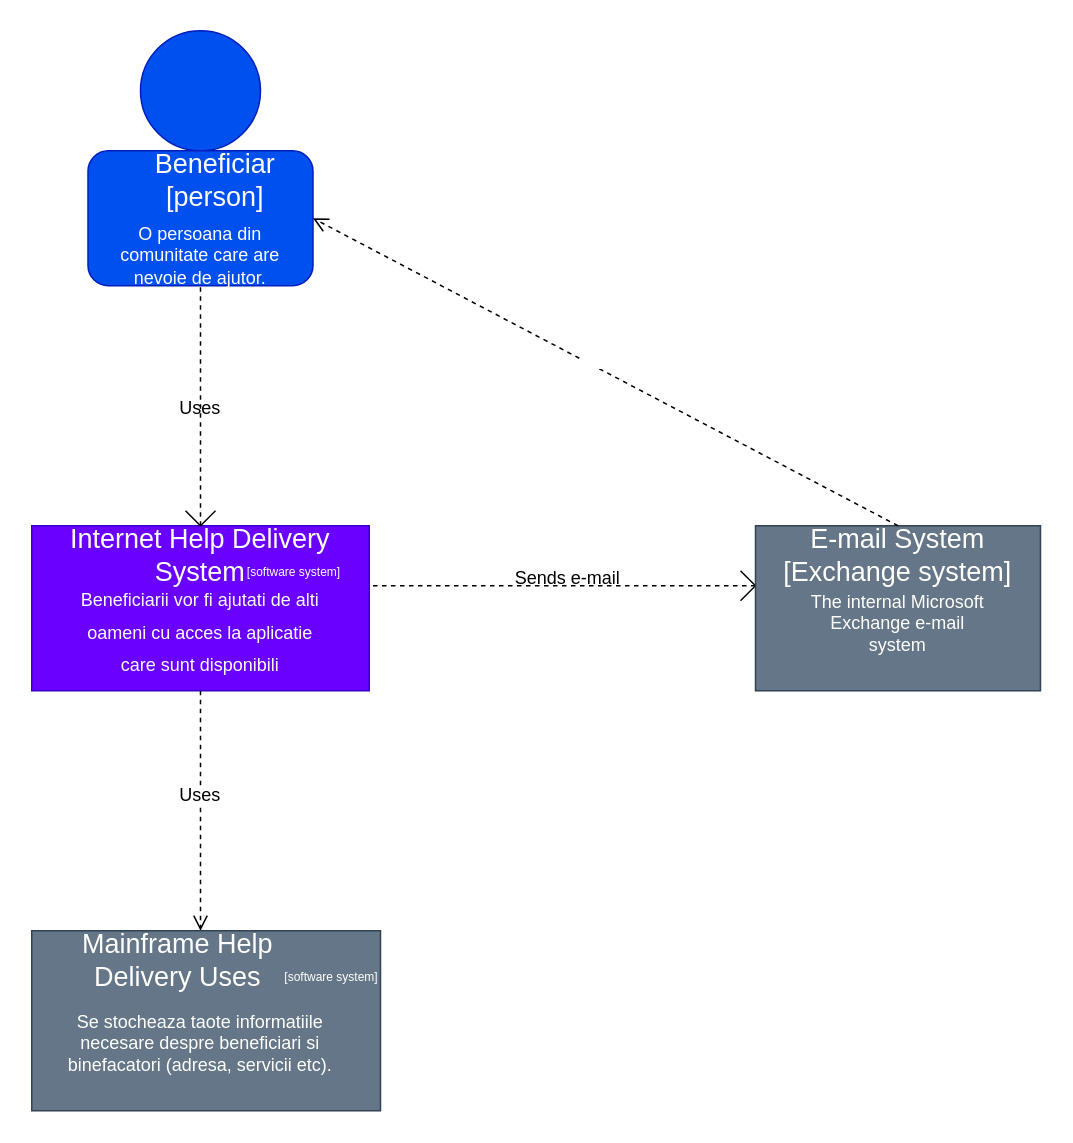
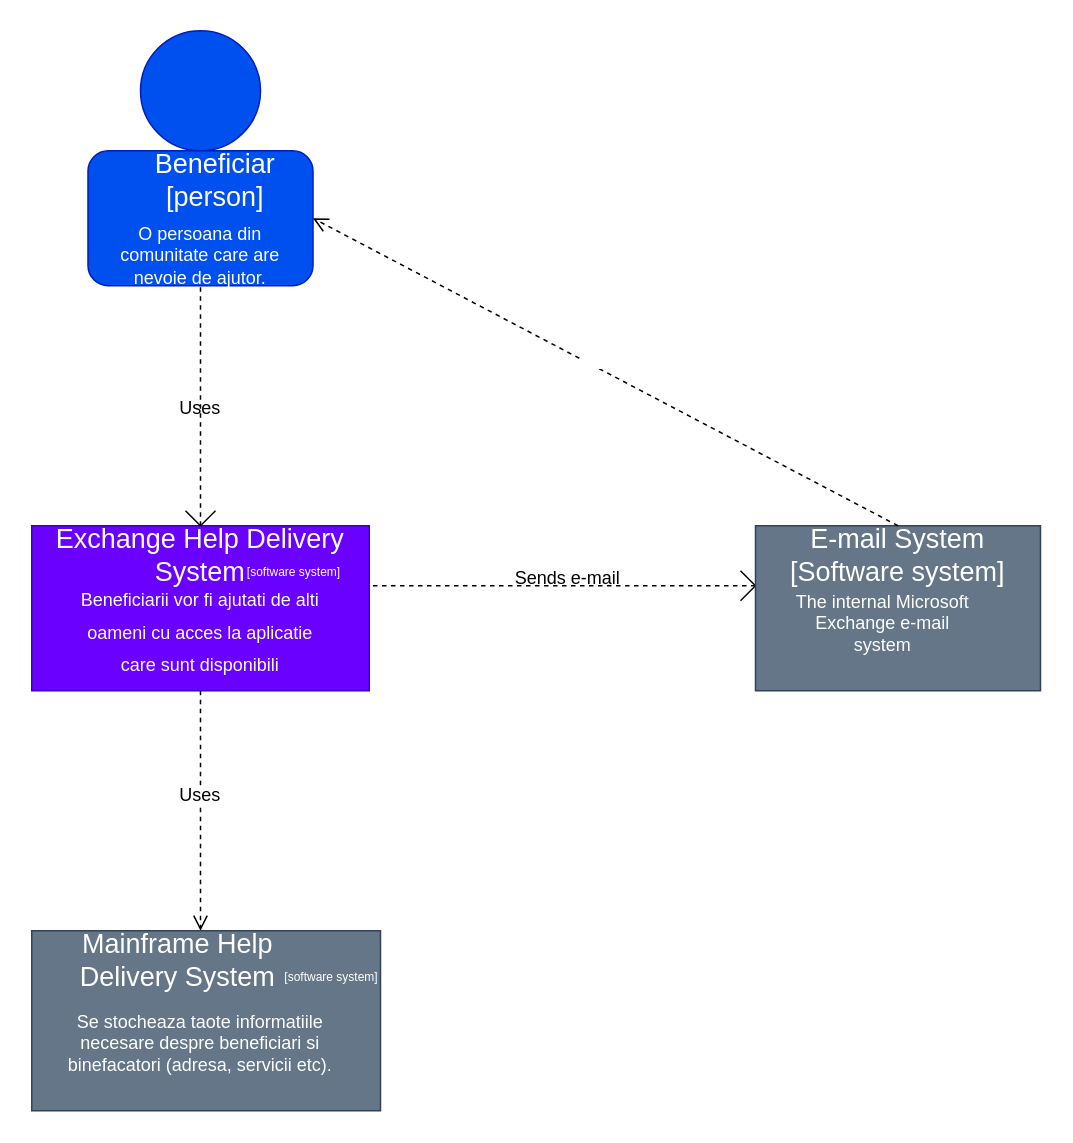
- <mxCell id="8" value="Internet Help Delivery System" style="text;html=1;strokeColor=none;fillColor=none;align=center;verticalAlign=middle;whiteSpace=wrap;rounded=0;fontColor=#FFFFFF;fontSize=18;" vertex="1" parent="1"><mxGeometry x="33" y="360" width="200" height="20" as="geometry" /></mxCell>
+ <mxCell id="8" value="Exchange Help Delivery System" style="text;html=1;strokeColor=none;fillColor=none;align=center;verticalAlign=middle;whiteSpace=wrap;rounded=0;fontColor=#FFFFFF;fontSize=18;" vertex="1" parent="1"><mxGeometry x="33" y="360" width="200" height="20" as="geometry" /></mxCell>
- <mxCell id="17" value="E-mail System&lt;br&gt;[Exchange system]" style="text;html=1;strokeColor=none;fillColor=none;align=center;verticalAlign=middle;whiteSpace=wrap;rounded=0;fontSize=18;fontColor=#FFFFFF;" vertex="1" parent="1"><mxGeometry x="513" y="360" width="170" height="20" as="geometry" /></mxCell>
+ <mxCell id="17" value="E-mail System&lt;br&gt;[Software system]" style="text;html=1;strokeColor=none;fillColor=none;align=center;verticalAlign=middle;whiteSpace=wrap;rounded=0;fontSize=18;fontColor=#FFFFFF;" vertex="1" parent="1"><mxGeometry x="513" y="360" width="170" height="20" as="geometry" /></mxCell>
- <mxCell id="22" value="The internal Microsoft Exchange e-mail system" style="text;html=1;strokeColor=none;fillColor=none;align=center;verticalAlign=middle;whiteSpace=wrap;rounded=0;fontSize=12;fontColor=#FFFFFF;" vertex="1" parent="1"><mxGeometry x="533" y="400" width="130" height="30" as="geometry" /></mxCell>
+ <mxCell id="22" value="The internal Microsoft Exchange e-mail system" style="text;html=1;strokeColor=none;fillColor=none;align=center;verticalAlign=middle;whiteSpace=wrap;rounded=0;fontSize=12;fontColor=#FFFFFF;" vertex="1" parent="1"><mxGeometry x="523" y="400" width="130" height="30" as="geometry" /></mxCell>
- <mxCell id="24" value="&lt;font style=&quot;font-size: 18px&quot;&gt;Mainframe Help Delivery Uses&lt;/font&gt;" style="text;html=1;strokeColor=none;fillColor=none;align=center;verticalAlign=middle;whiteSpace=wrap;rounded=0;fontSize=12;fontColor=#FFFFFF;" vertex="1" parent="1"><mxGeometry x="23" y="630" width="190" height="20" as="geometry" /></mxCell>
+ <mxCell id="24" value="&lt;font style=&quot;font-size: 18px&quot;&gt;Mainframe Help Delivery System&lt;/font&gt;" style="text;html=1;strokeColor=none;fillColor=none;align=center;verticalAlign=middle;whiteSpace=wrap;rounded=0;fontSize=12;fontColor=#FFFFFF;" vertex="1" parent="1"><mxGeometry x="23" y="630" width="190" height="20" as="geometry" /></mxCell>
